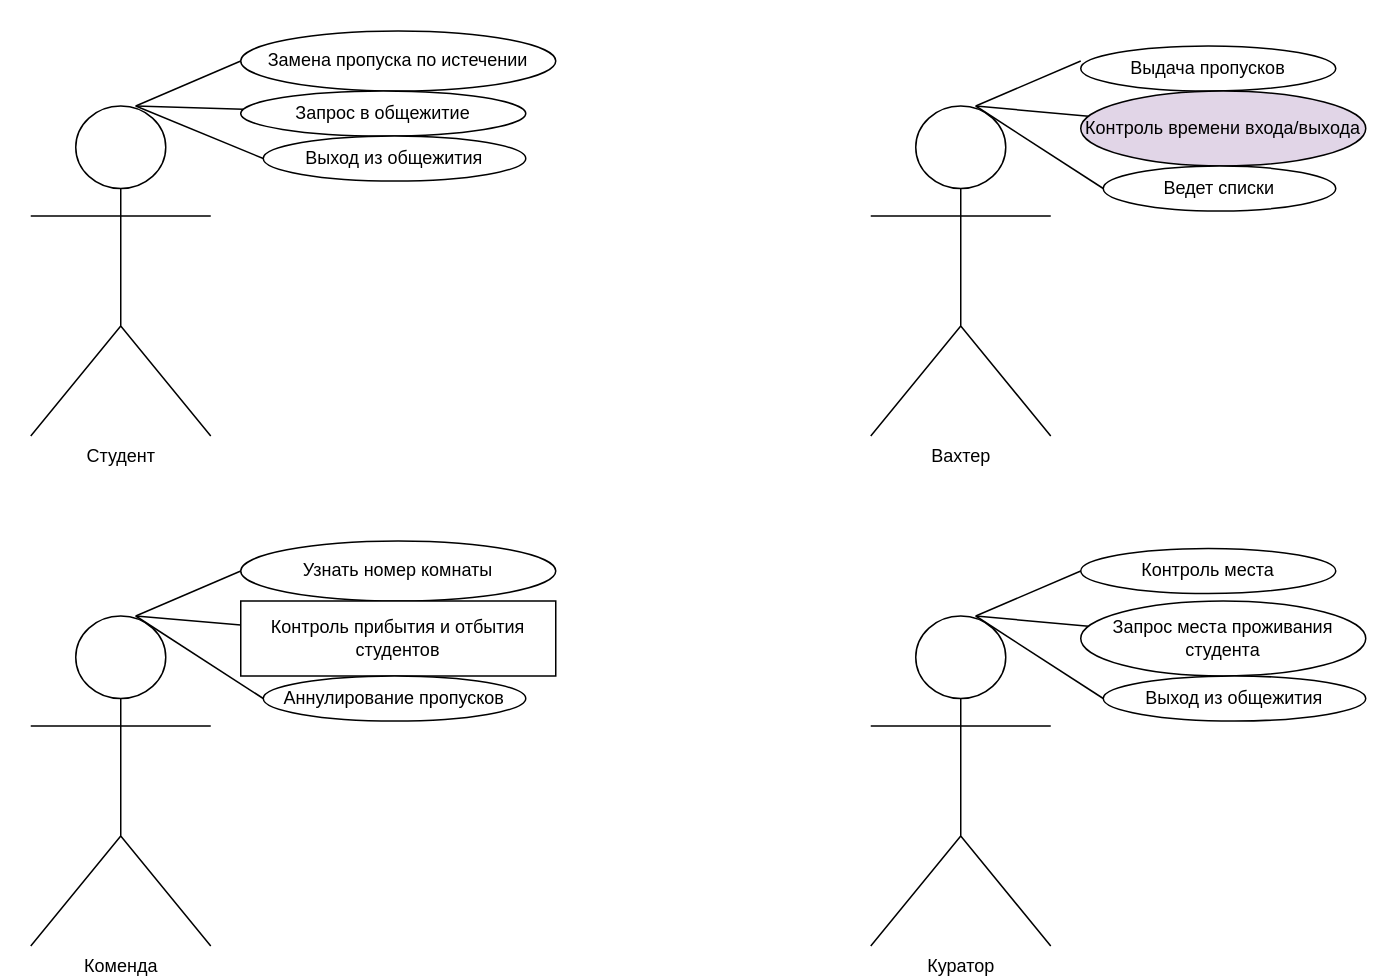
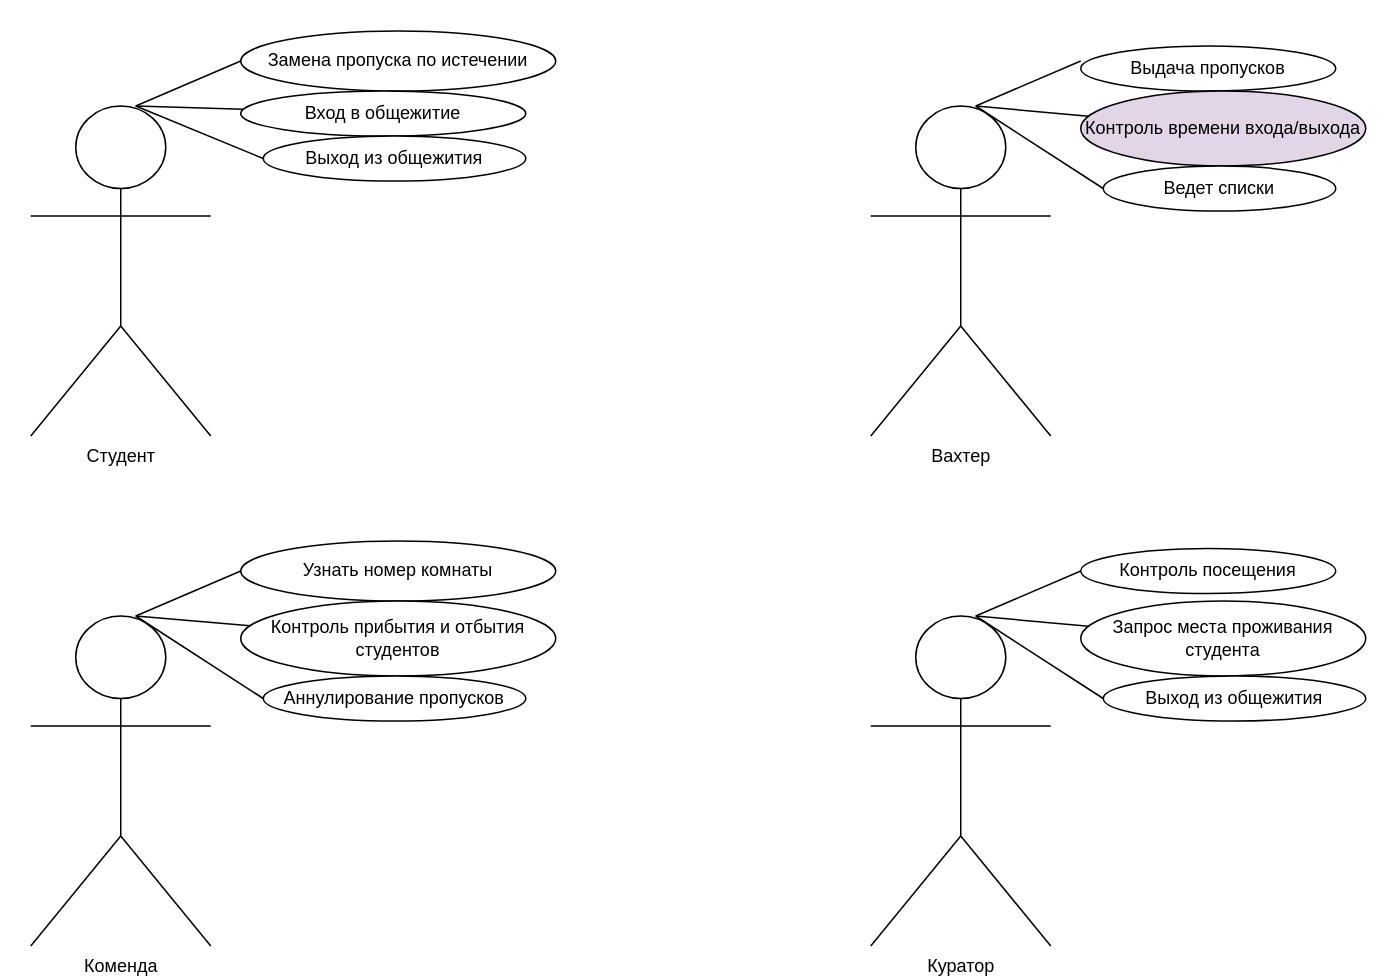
- <mxCell id="6" value="Запрос в общежитие" style="ellipse;whiteSpace=wrap;html=1;labelBackgroundColor=none;" vertex="1" parent="1"><mxGeometry x="160" y="60" width="190" height="30" as="geometry" /></mxCell>
+ <mxCell id="6" value="Вход в общежитие" style="ellipse;whiteSpace=wrap;html=1;labelBackgroundColor=none;" vertex="1" parent="1"><mxGeometry x="160" y="60" width="190" height="30" as="geometry" /></mxCell>
- <mxCell id="25" value="Контроль места" style="ellipse;whiteSpace=wrap;html=1;labelBackgroundColor=none;" vertex="1" parent="1"><mxGeometry x="720" y="365" width="170" height="30" as="geometry" /></mxCell>
+ <mxCell id="25" value="Контроль посещения" style="ellipse;whiteSpace=wrap;html=1;labelBackgroundColor=none;" vertex="1" parent="1"><mxGeometry x="720" y="365" width="170" height="30" as="geometry" /></mxCell>
- <mxCell id="13" value="Контроль прибытия и отбытия студентов" style="whiteSpace=wrap;html=1;labelBackgroundColor=none;rounded=0;" vertex="1" parent="1"><mxGeometry x="160" y="400" width="210" height="50" as="geometry" /></mxCell>
+ <mxCell id="13" value="Контроль прибытия и отбытия студентов" style="ellipse;whiteSpace=wrap;html=1;labelBackgroundColor=none;" vertex="1" parent="1"><mxGeometry x="160" y="400" width="210" height="50" as="geometry" /></mxCell>
